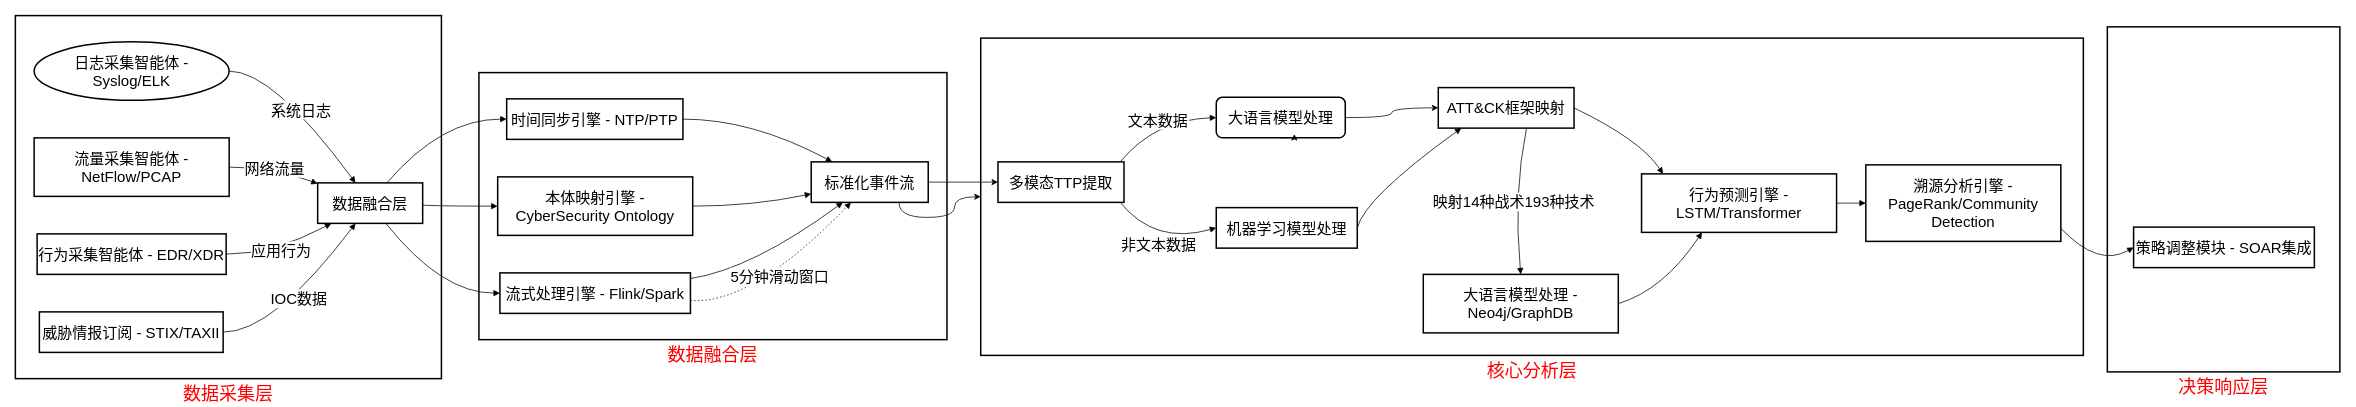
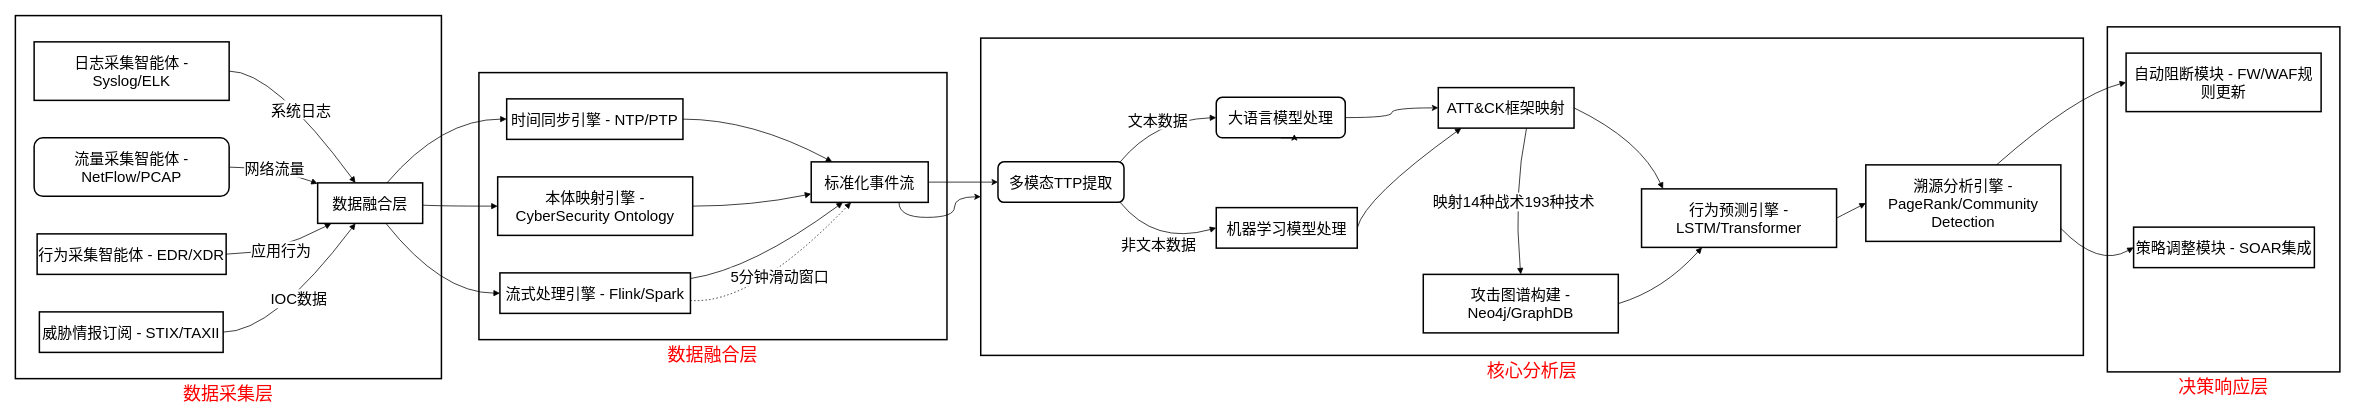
- <mxCell id="6" value="日志采集智能体 - Syslog/ELK" style="ellipse;whiteSpace=wrap;strokeWidth=2;fontSize=20;" vertex="1" parent="1"><mxGeometry x="45" y="55" width="260" height="78" as="geometry" /></mxCell>
+ <mxCell id="6" value="日志采集智能体 - Syslog/ELK" style="whiteSpace=wrap;strokeWidth=2;fontSize=20;" vertex="1" parent="1"><mxGeometry x="45" y="55" width="260" height="78" as="geometry" /></mxCell>
+ <mxCell id="25" value="自动阻断模块 - FW/WAF规则更新" style="whiteSpace=wrap;strokeWidth=2;fontSize=20;" vertex="1" parent="1"><mxGeometry x="2834" y="70" width="260" height="78" as="geometry" /></mxCell>
+ <mxCell id="43" value="" style="curved=1;startArrow=none;endArrow=block;exitX=0.67;exitY=0;entryX=0;entryY=0.5;rounded=0;fontSize=20;" edge="1" parent="1" source="24" target="25"><mxGeometry relative="1" as="geometry"><Array as="points"><mxPoint x="2767" y="126" /></Array></mxGeometry></mxCell>
- <mxCell id="8" value="流量采集智能体 - NetFlow/PCAP" style="whiteSpace=wrap;strokeWidth=2;fontSize=20;" vertex="1" parent="1"><mxGeometry x="45" y="183" width="260" height="78" as="geometry" /></mxCell>
+ <mxCell id="8" value="流量采集智能体 - NetFlow/PCAP" style="whiteSpace=wrap;strokeWidth=2;fontSize=20;rounded=1;" vertex="1" parent="1"><mxGeometry x="45" y="183" width="260" height="78" as="geometry" /></mxCell>
- <mxCell id="17" value="多模态TTP提取" style="whiteSpace=wrap;strokeWidth=2;fontSize=20;" vertex="1" parent="1"><mxGeometry x="1330" y="215" width="168" height="54" as="geometry" /></mxCell>
+ <mxCell id="17" value="多模态TTP提取" style="whiteSpace=wrap;strokeWidth=2;fontSize=20;rounded=1;" vertex="1" parent="1"><mxGeometry x="1330" y="215" width="168" height="54" as="geometry" /></mxCell>
- <mxCell id="23" value="行为预测引擎 - LSTM/Transformer" style="whiteSpace=wrap;strokeWidth=2;fontSize=20;" vertex="1" parent="1"><mxGeometry x="2188" y="231" width="260" height="78" as="geometry" /></mxCell>
+ <mxCell id="23" value="行为预测引擎 - LSTM/Transformer" style="whiteSpace=wrap;strokeWidth=2;fontSize=20;" vertex="1" parent="1"><mxGeometry x="2188" y="251" width="260" height="78" as="geometry" /></mxCell>
- <mxCell id="22" value="大语言模型处理 - Neo4j/GraphDB" style="whiteSpace=wrap;strokeWidth=2;fontSize=20;" vertex="1" parent="1"><mxGeometry x="1897" y="365" width="260" height="78" as="geometry" /></mxCell>
+ <mxCell id="22" value="攻击图谱构建 - Neo4j/GraphDB" style="whiteSpace=wrap;strokeWidth=2;fontSize=20;" vertex="1" parent="1"><mxGeometry x="1897" y="365" width="260" height="78" as="geometry" /></mxCell>
